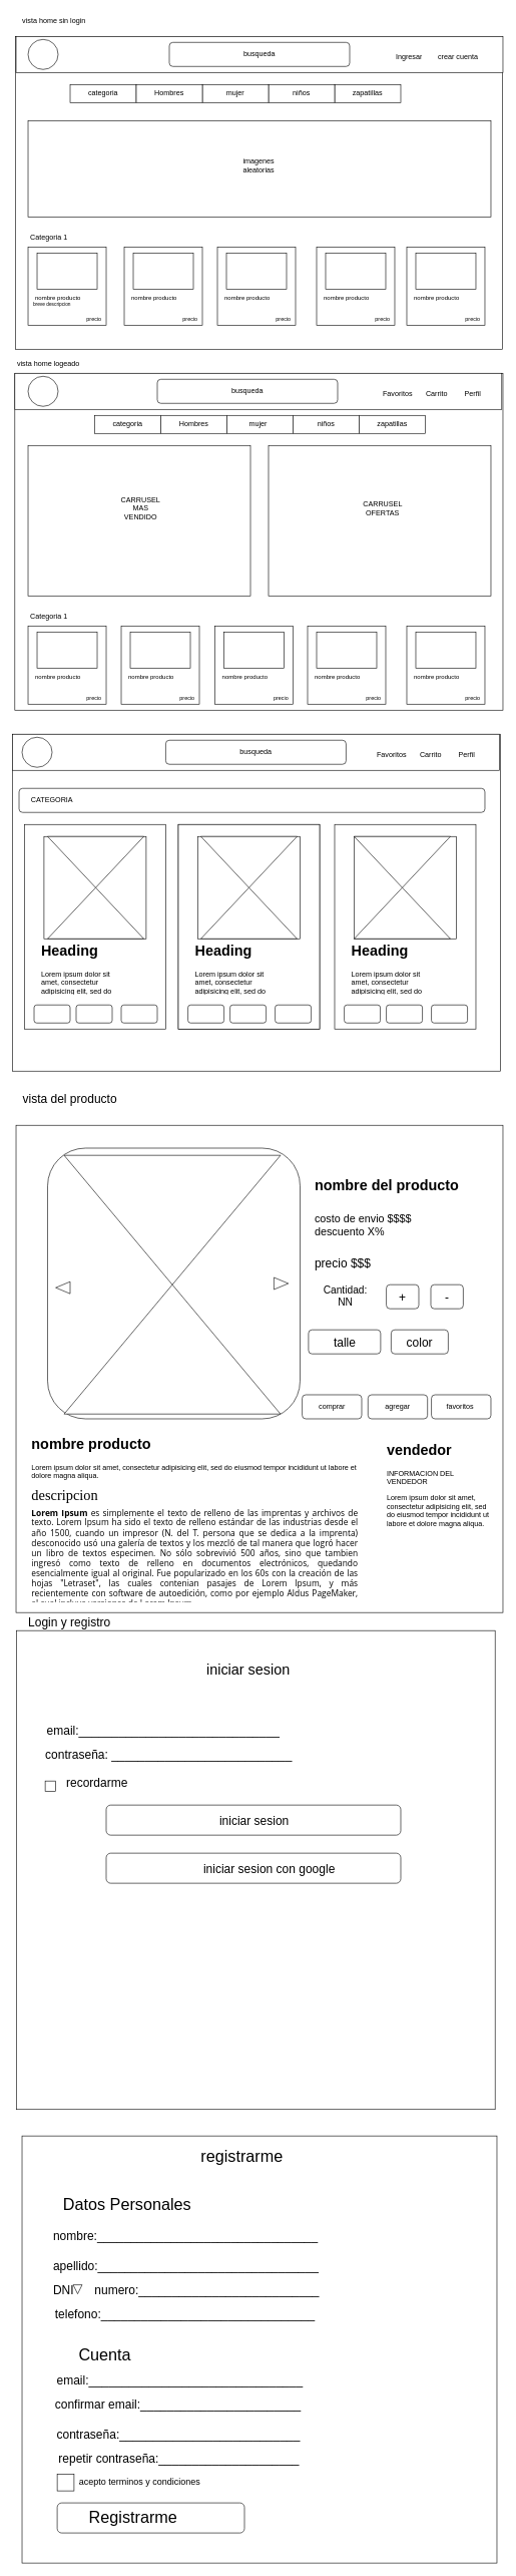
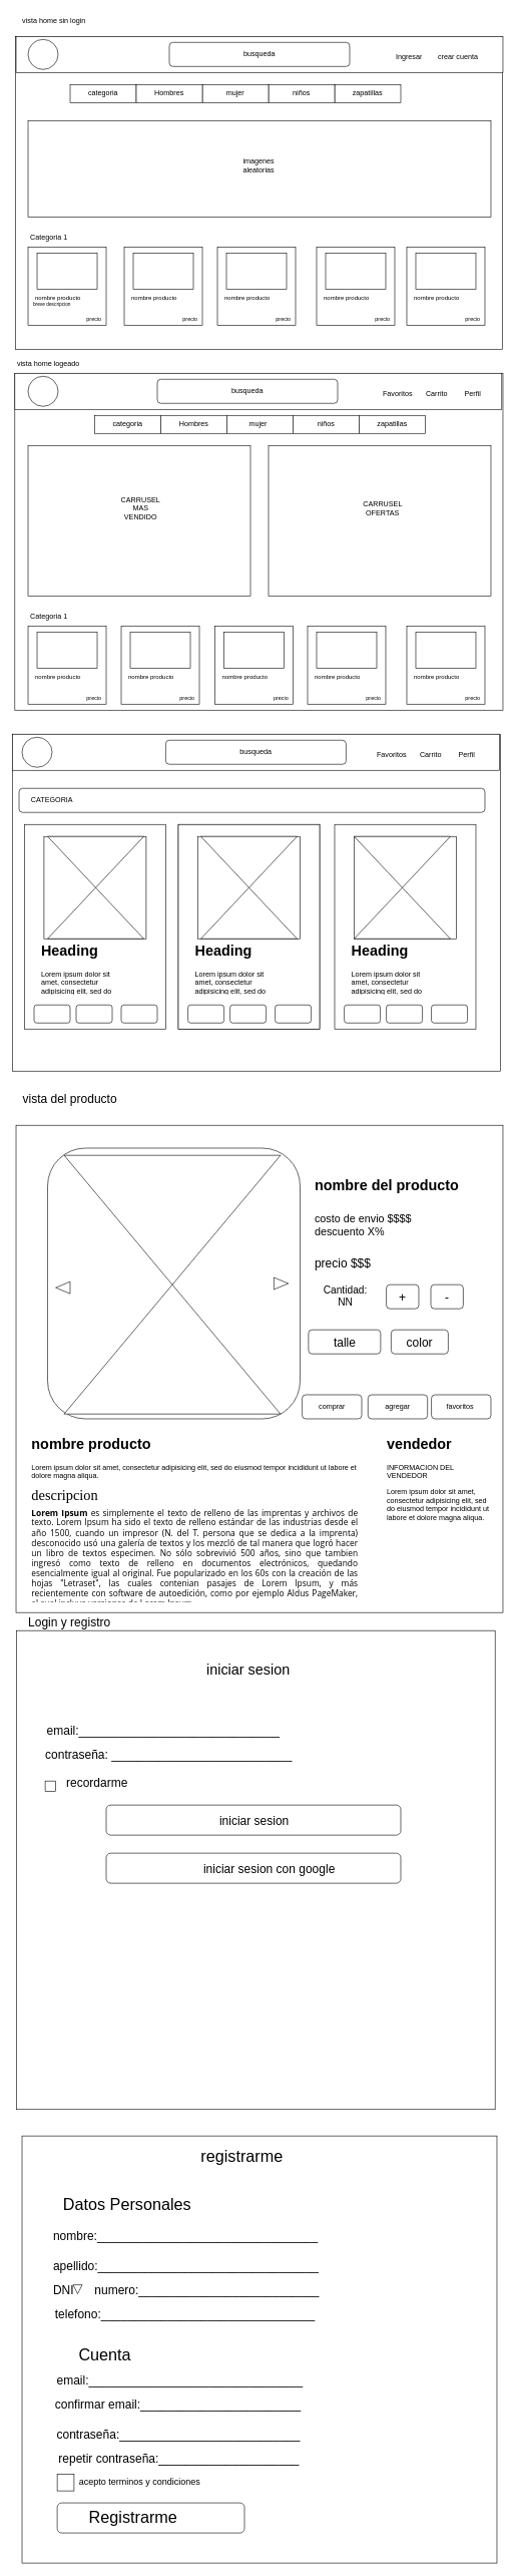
- <mxCell id="153" value="&lt;h1 style=&quot;margin-top: 0px;&quot;&gt;vendedor&lt;/h1&gt;&lt;p&gt;INFORMACION DEL VENDEDOR&lt;/p&gt;&lt;p&gt;Lorem ipsum dolor sit amet, consectetur adipisicing elit, sed do eiusmod tempor incididunt ut labore et dolore magna aliqua.&lt;/p&gt;" style="text;html=1;whiteSpace=wrap;overflow=hidden;rounded=0;" vertex="1" parent="1"><mxGeometry x="641" y="2390" width="180" height="160" as="geometry" /></mxCell>
+ <mxCell id="153" value="&lt;h1 style=&quot;margin-top: 0px;&quot;&gt;vendedor&lt;/h1&gt;&lt;p&gt;INFORMACION DEL VENDEDOR&lt;/p&gt;&lt;p&gt;Lorem ipsum dolor sit amet, consectetur adipisicing elit, sed do eiusmod tempor incididunt ut labore et dolore magna aliqua.&lt;/p&gt;" style="text;html=1;whiteSpace=wrap;overflow=hidden;rounded=0;" vertex="1" parent="1"><mxGeometry x="641" y="2380" width="180" height="160" as="geometry" /></mxCell>
